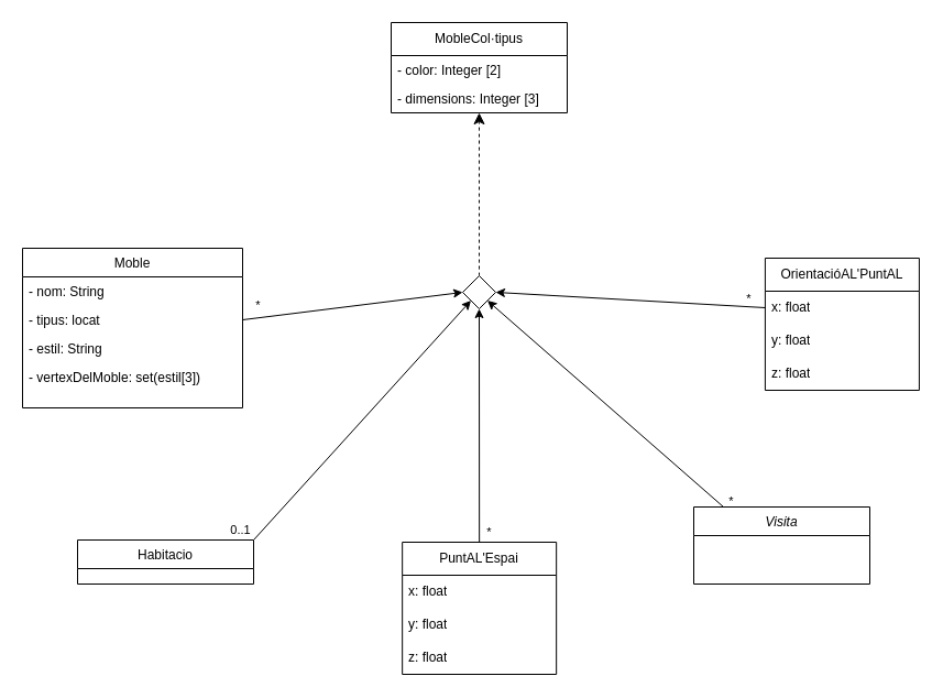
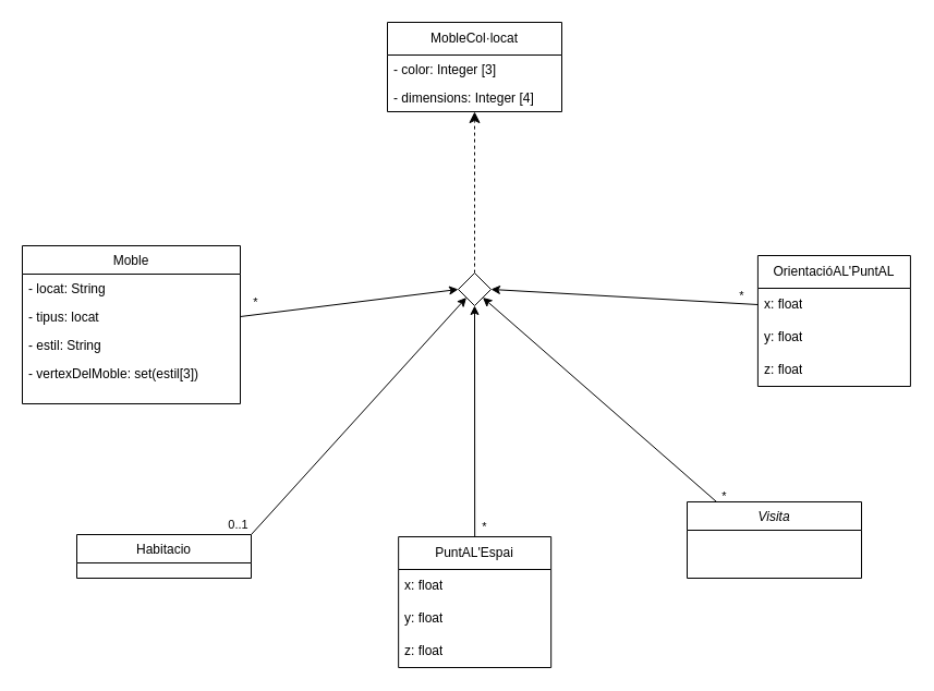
- <mxCell id="29" value="MobleCol·tipus" style="swimlane;fontStyle=0;childLayout=stackLayout;horizontal=1;startSize=30;horizontalStack=0;resizeParent=1;resizeParentMax=0;resizeLast=0;collapsible=1;marginBottom=0;whiteSpace=wrap;html=1;" vertex="1" parent="1"><mxGeometry x="355" y="20" width="160" height="82" as="geometry" /></mxCell>
+ <mxCell id="29" value="MobleCol·locat" style="swimlane;fontStyle=0;childLayout=stackLayout;horizontal=1;startSize=30;horizontalStack=0;resizeParent=1;resizeParentMax=0;resizeLast=0;collapsible=1;marginBottom=0;whiteSpace=wrap;html=1;" vertex="1" parent="1"><mxGeometry x="355" y="20" width="160" height="82" as="geometry" /></mxCell>
- <mxCell id="30" value="- color: Integer [2]&#10;" style="text;align=left;verticalAlign=top;spacingLeft=4;spacingRight=4;overflow=hidden;rotatable=0;points=[[0,0.5],[1,0.5]];portConstraint=eastwest;rounded=0;shadow=0;html=0;" vertex="1" parent="29"><mxGeometry y="30" width="160" height="26" as="geometry" /></mxCell>
+ <mxCell id="30" value="- color: Integer [3]&#10;" style="text;align=left;verticalAlign=top;spacingLeft=4;spacingRight=4;overflow=hidden;rotatable=0;points=[[0,0.5],[1,0.5]];portConstraint=eastwest;rounded=0;shadow=0;html=0;" vertex="1" parent="29"><mxGeometry y="30" width="160" height="26" as="geometry" /></mxCell>
- <mxCell id="31" value="- dimensions: Integer [3]" style="text;align=left;verticalAlign=top;spacingLeft=4;spacingRight=4;overflow=hidden;rotatable=0;points=[[0,0.5],[1,0.5]];portConstraint=eastwest;rounded=0;shadow=0;html=0;" vertex="1" parent="29"><mxGeometry y="56" width="160" height="26" as="geometry" /></mxCell>
+ <mxCell id="31" value="- dimensions: Integer [4]" style="text;align=left;verticalAlign=top;spacingLeft=4;spacingRight=4;overflow=hidden;rotatable=0;points=[[0,0.5],[1,0.5]];portConstraint=eastwest;rounded=0;shadow=0;html=0;" vertex="1" parent="29"><mxGeometry y="56" width="160" height="26" as="geometry" /></mxCell>
- <mxCell id="13" value="- nom: String&#10;" style="text;align=left;verticalAlign=top;spacingLeft=4;spacingRight=4;overflow=hidden;rotatable=0;points=[[0,0.5],[1,0.5]];portConstraint=eastwest;rounded=0;shadow=0;html=0;" vertex="1" parent="12"><mxGeometry y="26" width="200" height="26" as="geometry" /></mxCell>
+ <mxCell id="13" value="- locat: String&#10;" style="text;align=left;verticalAlign=top;spacingLeft=4;spacingRight=4;overflow=hidden;rotatable=0;points=[[0,0.5],[1,0.5]];portConstraint=eastwest;rounded=0;shadow=0;html=0;" vertex="1" parent="12"><mxGeometry y="26" width="200" height="26" as="geometry" /></mxCell>
